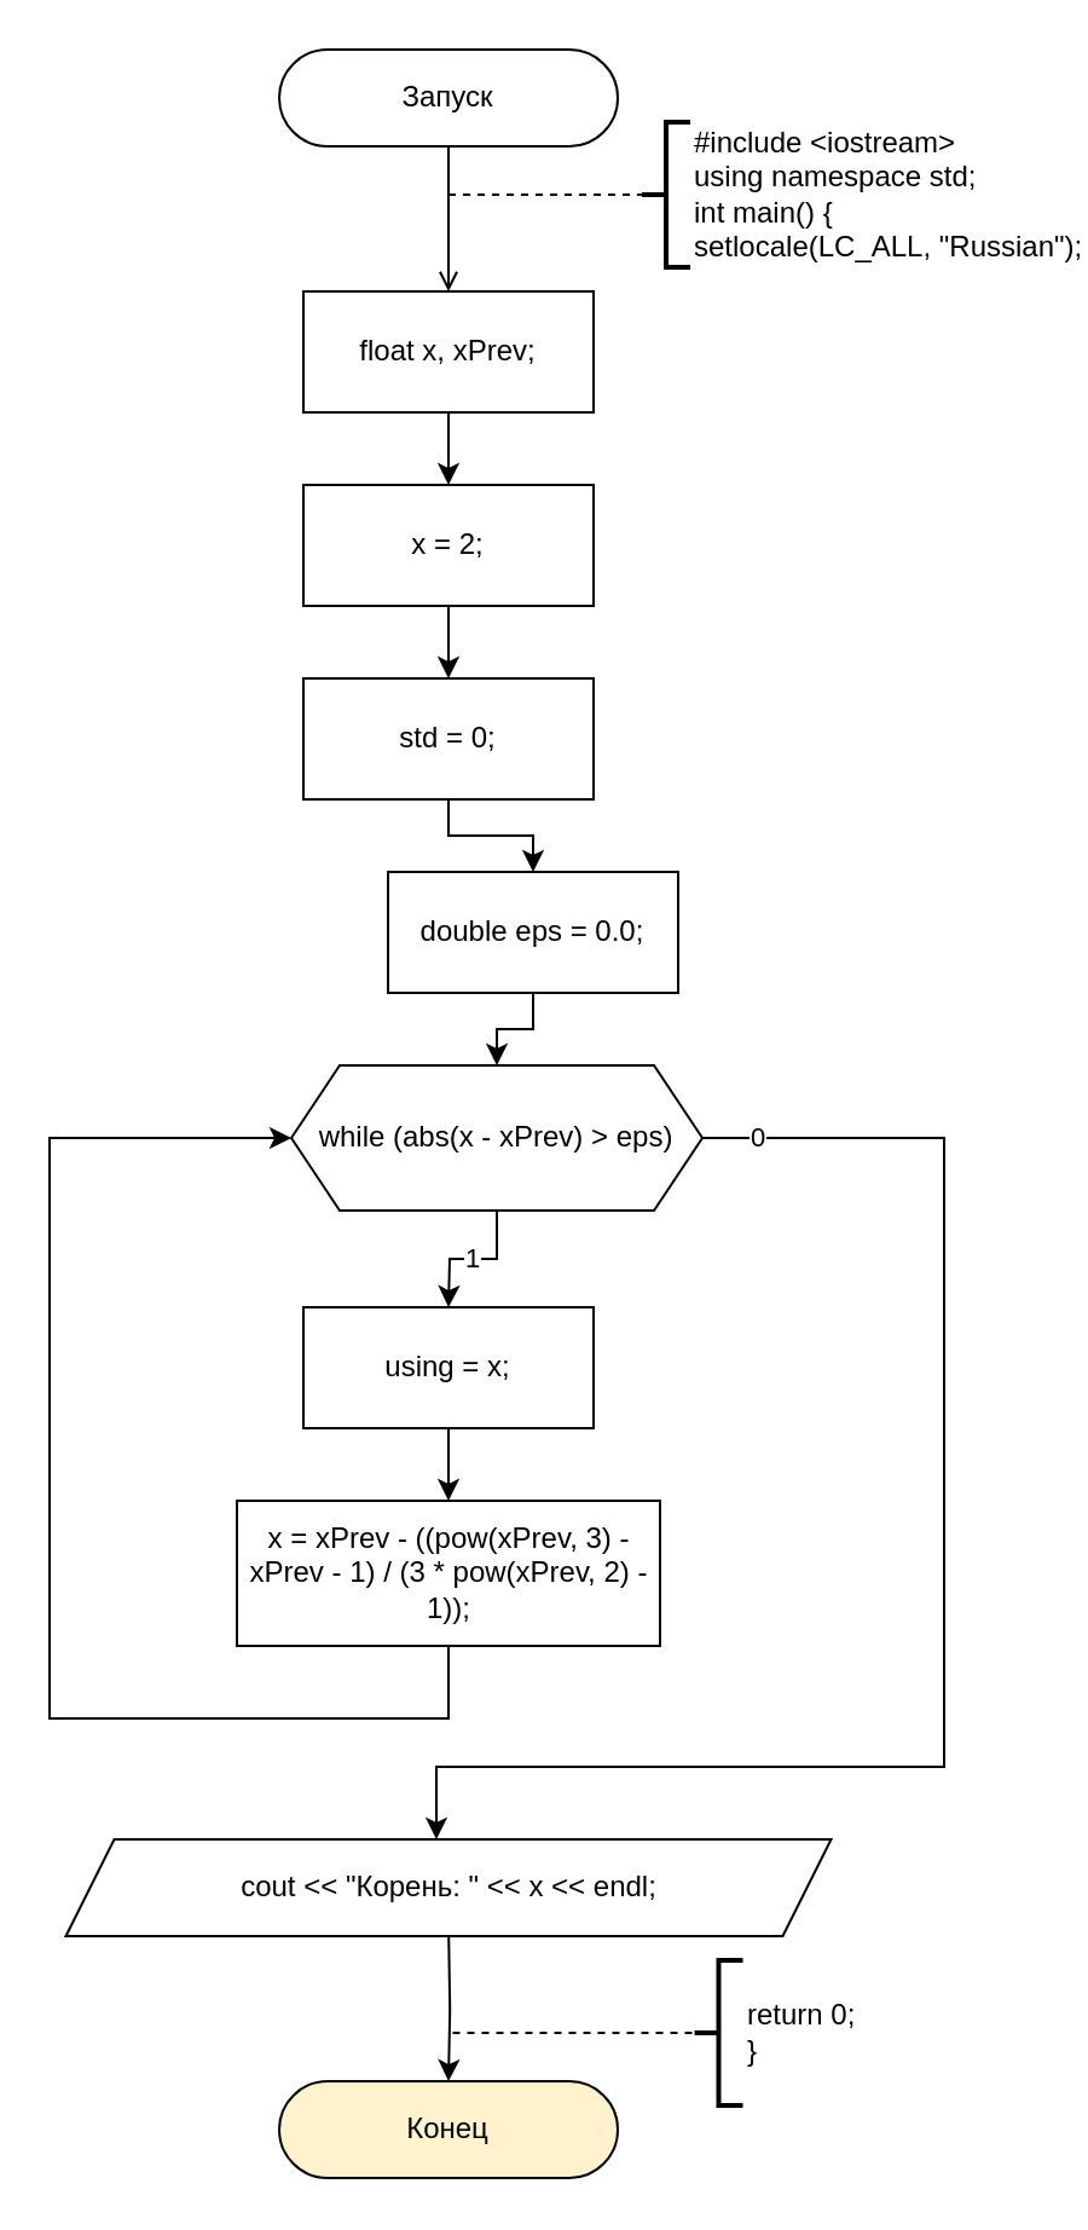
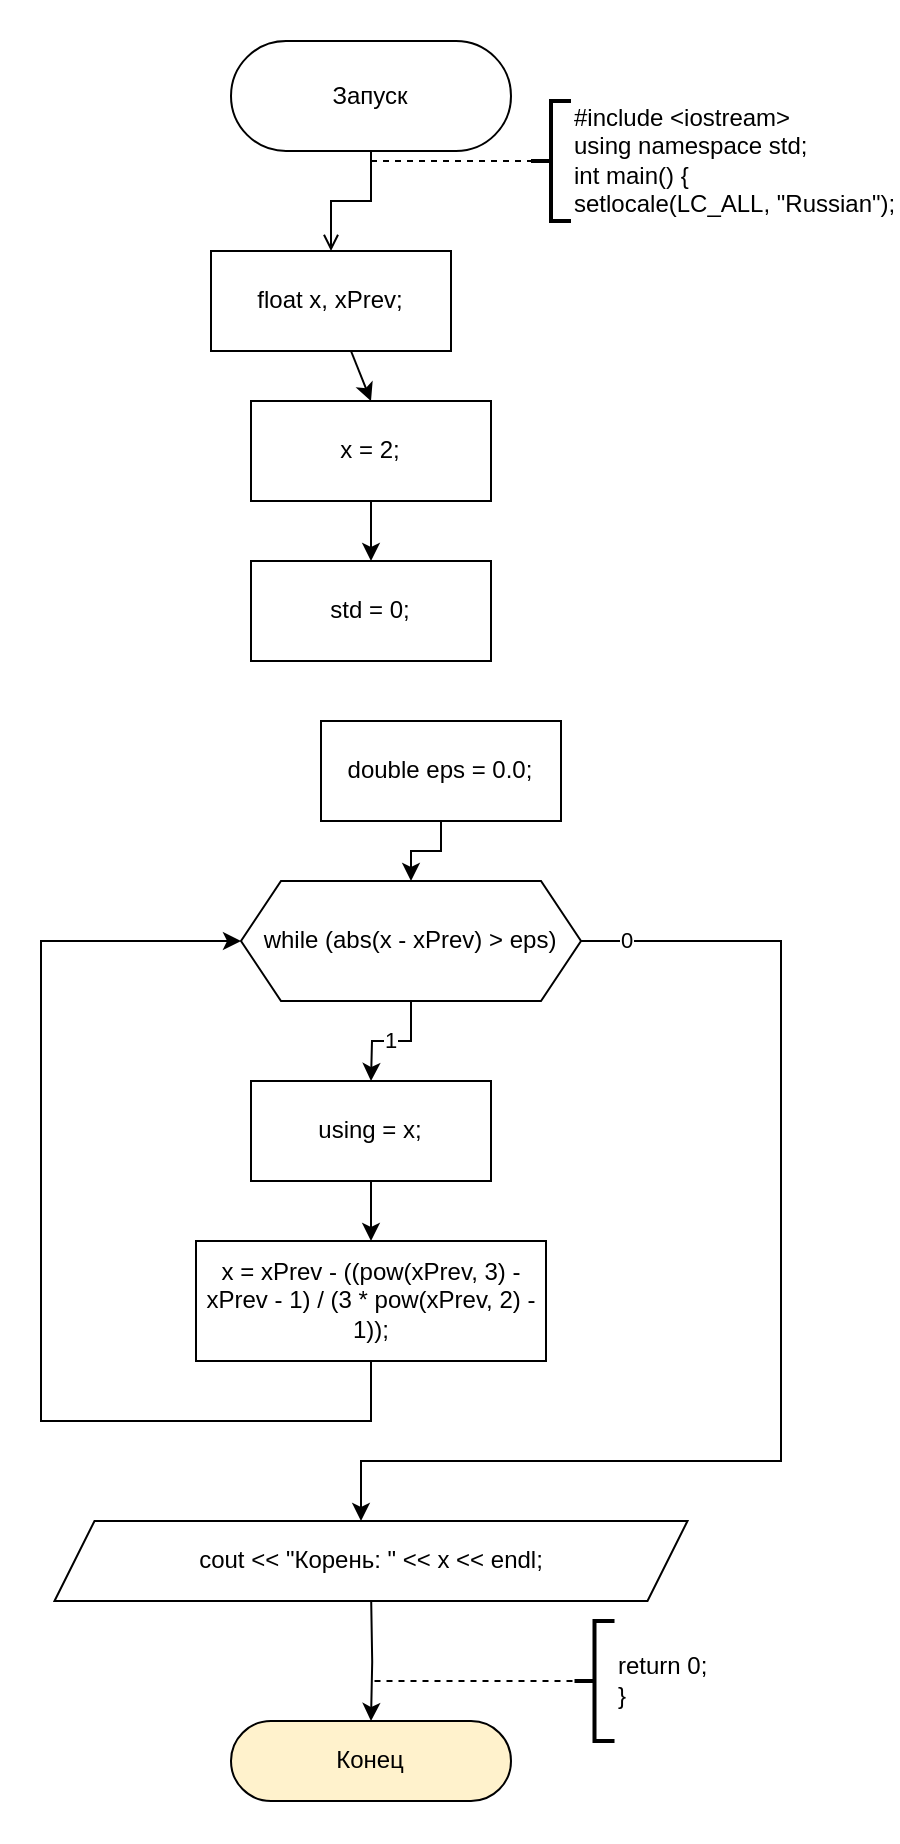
- <mxCell id="3" value="Запуск" style="rounded=1;whiteSpace=wrap;html=1;arcSize=50;" parent="1" vertex="1"><mxGeometry x="115" y="20" width="140" height="40" as="geometry" /></mxCell>
+ <mxCell id="3" value="Запуск" style="rounded=1;whiteSpace=wrap;html=1;arcSize=50;" parent="1" vertex="1"><mxGeometry x="115" y="20" width="140" height="55" as="geometry" /></mxCell>
- <mxCell id="5" value="float x, xPrev;" style="rounded=0;whiteSpace=wrap;html=1;" parent="1" vertex="1"><mxGeometry x="125" y="120" width="120" height="50" as="geometry" /></mxCell>
+ <mxCell id="5" value="float x, xPrev;" style="rounded=0;whiteSpace=wrap;html=1;" parent="1" vertex="1"><mxGeometry x="105" y="125" width="120" height="50" as="geometry" /></mxCell>
- <mxCell id="13" value="" style="edgeStyle=orthogonalEdgeStyle;rounded=0;html=1;" parent="1" source="14" target="17" edge="1"><mxGeometry relative="1" as="geometry" /></mxCell>
